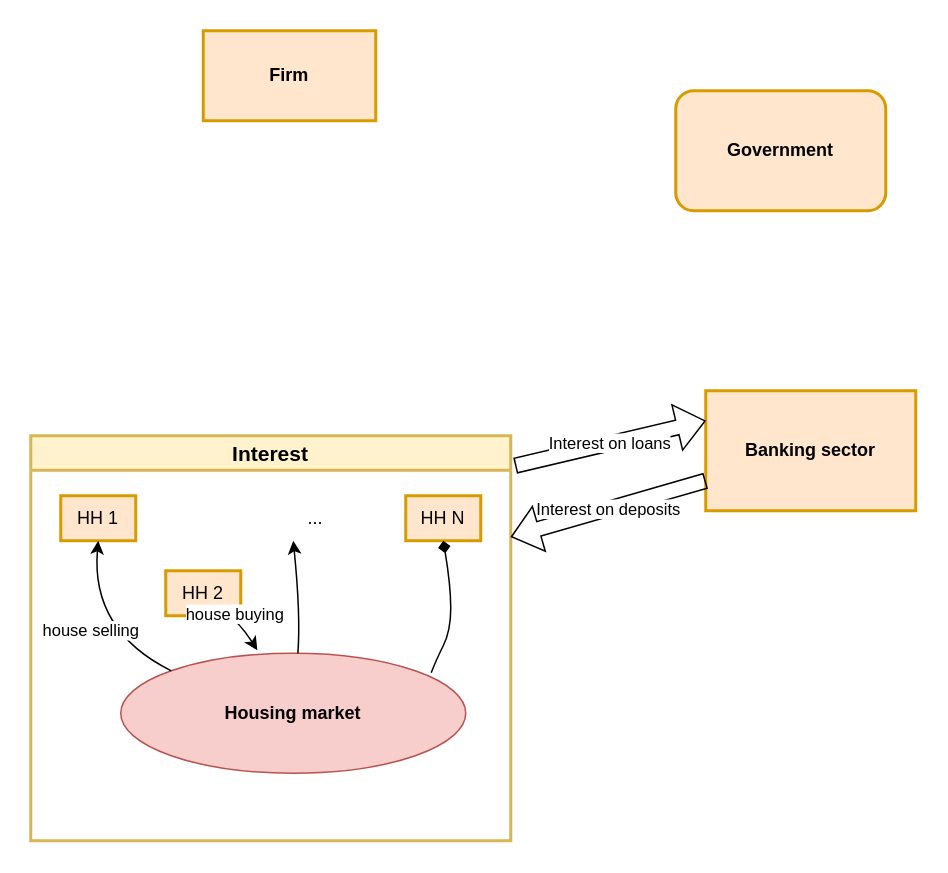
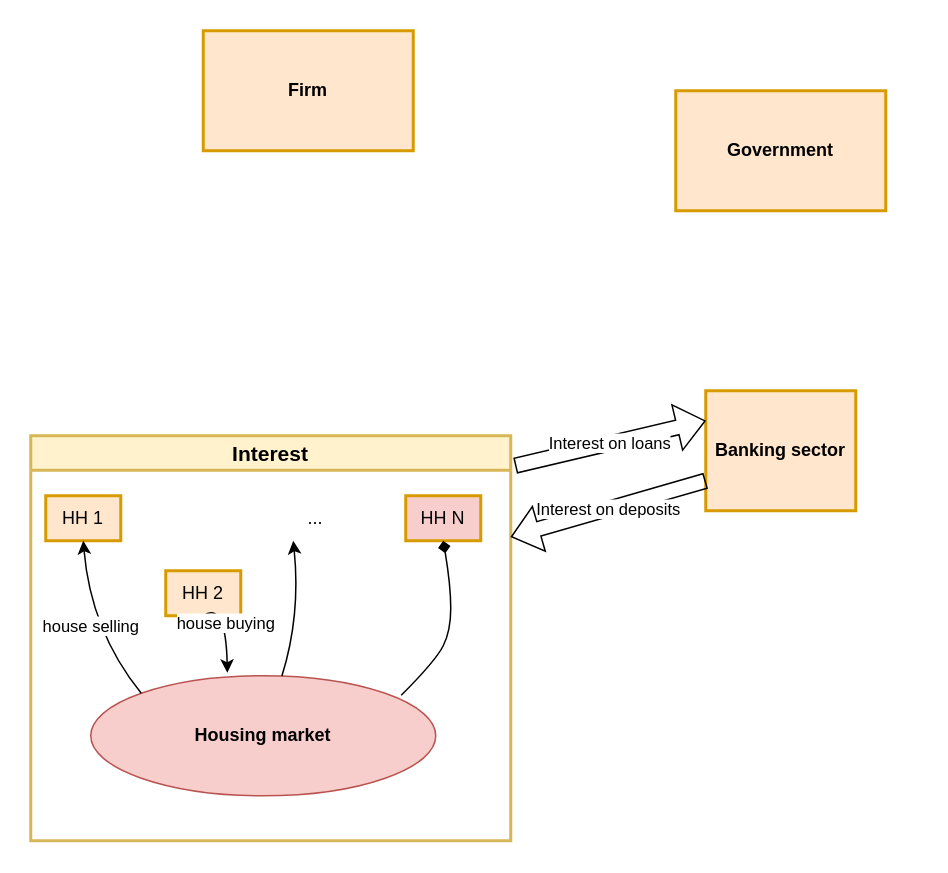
- <mxCell id="14" value="&lt;b&gt;Firm&lt;/b&gt;" style="rounded=0;whiteSpace=wrap;html=1;fillColor=#ffe6cc;strokeColor=#d79b00;strokeWidth=2;" vertex="1" parent="1"><mxGeometry x="135" y="20" width="115" height="60" as="geometry" /></mxCell>
+ <mxCell id="14" value="&lt;b&gt;Firm&lt;/b&gt;" style="rounded=0;whiteSpace=wrap;html=1;fillColor=#ffe6cc;strokeColor=#d79b00;strokeWidth=2;" vertex="1" parent="1"><mxGeometry x="135" y="20" width="140" height="80" as="geometry" /></mxCell>
- <mxCell id="12" value="&lt;b&gt;Government&lt;/b&gt;" style="whiteSpace=wrap;html=1;fillColor=#ffe6cc;strokeColor=#d79b00;strokeWidth=2;rounded=1;" vertex="1" parent="1"><mxGeometry x="450" y="60" width="140" height="80" as="geometry" /></mxCell>
+ <mxCell id="12" value="&lt;b&gt;Government&lt;/b&gt;" style="rounded=0;whiteSpace=wrap;html=1;fillColor=#ffe6cc;strokeColor=#d79b00;strokeWidth=2;" vertex="1" parent="1"><mxGeometry x="450" y="60" width="140" height="80" as="geometry" /></mxCell>
- <mxCell id="13" value="&lt;b&gt;Banking sector&lt;/b&gt;" style="rounded=0;whiteSpace=wrap;html=1;fillColor=#ffe6cc;strokeColor=#d79b00;strokeWidth=2;" vertex="1" parent="1"><mxGeometry x="470" y="260" width="140" height="80" as="geometry" /></mxCell>
+ <mxCell id="13" value="&lt;b&gt;Banking sector&lt;/b&gt;" style="rounded=0;whiteSpace=wrap;html=1;fillColor=#ffe6cc;strokeColor=#d79b00;strokeWidth=2;" vertex="1" parent="1"><mxGeometry x="470" y="260" width="100" height="80" as="geometry" /></mxCell>
- <mxCell id="3" value="HH 1" style="rounded=0;whiteSpace=wrap;html=1;fillColor=#ffe6cc;strokeColor=#d79b00;strokeWidth=2;" vertex="1" parent="2"><mxGeometry x="20" y="40" width="50" height="30" as="geometry" /></mxCell>
+ <mxCell id="3" value="HH 1" style="rounded=0;whiteSpace=wrap;html=1;fillColor=#ffe6cc;strokeColor=#d79b00;strokeWidth=2;" vertex="1" parent="2"><mxGeometry x="10" y="40" width="50" height="30" as="geometry" /></mxCell>
- <mxCell id="5" value="HH N" style="rounded=0;whiteSpace=wrap;html=1;fillColor=#ffe6cc;strokeColor=#d79b00;strokeWidth=2;" vertex="1" parent="2"><mxGeometry x="250" y="40" width="50" height="30" as="geometry" /></mxCell>
+ <mxCell id="5" value="HH N" style="rounded=0;whiteSpace=wrap;html=1;fillColor=#f8cecc;strokeColor=#d79b00;strokeWidth=2;" vertex="1" parent="2"><mxGeometry x="250" y="40" width="50" height="30" as="geometry" /></mxCell>
- <mxCell id="7" value="&lt;b&gt;Housing market&lt;/b&gt;" style="ellipse;whiteSpace=wrap;html=1;fillColor=#f8cecc;strokeColor=#b85450;" vertex="1" parent="2"><mxGeometry x="60" y="145" width="230" height="80" as="geometry" /></mxCell>
+ <mxCell id="7" value="&lt;b&gt;Housing market&lt;/b&gt;" style="ellipse;whiteSpace=wrap;html=1;fillColor=#f8cecc;strokeColor=#b85450;" vertex="1" parent="2"><mxGeometry x="40" y="160" width="230" height="80" as="geometry" /></mxCell>
